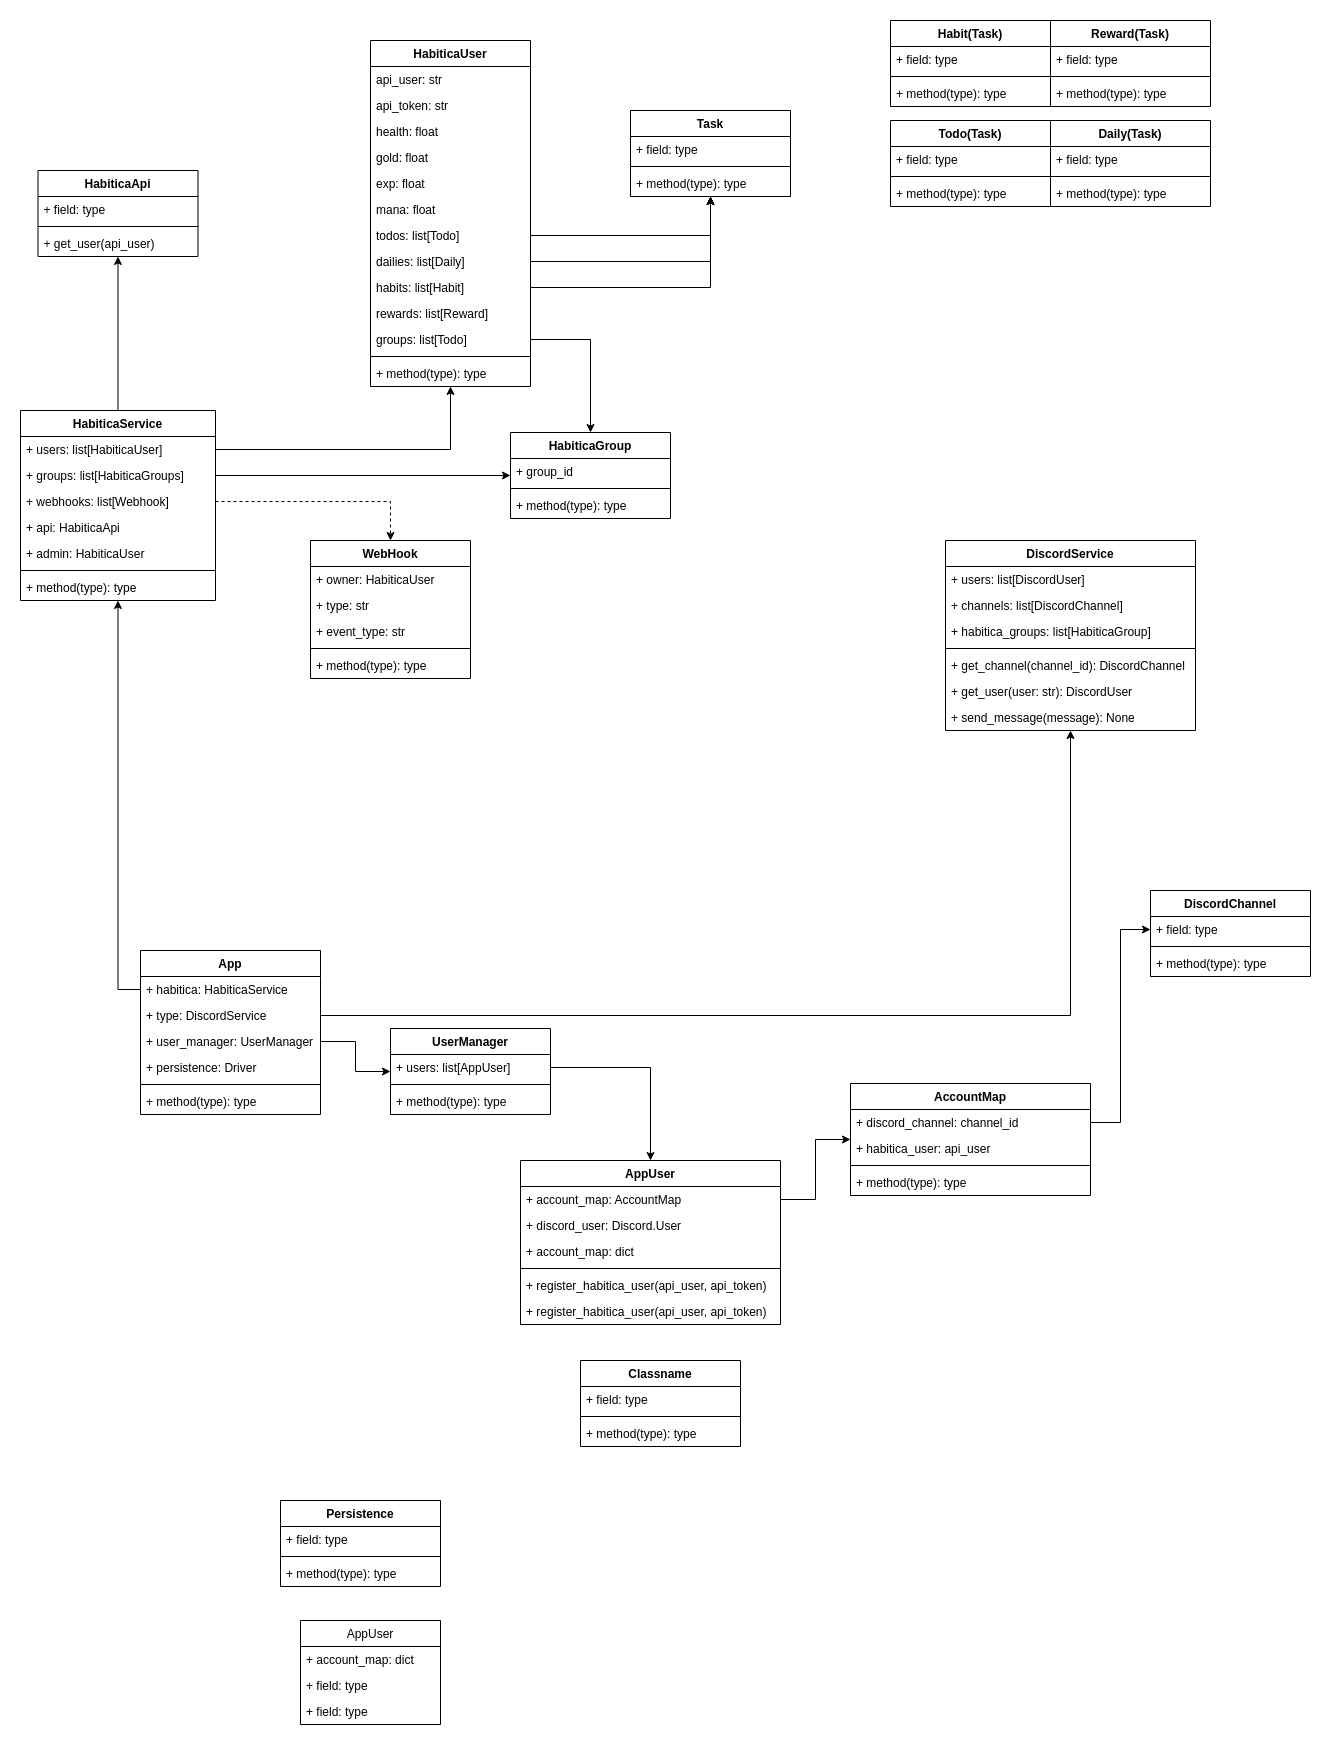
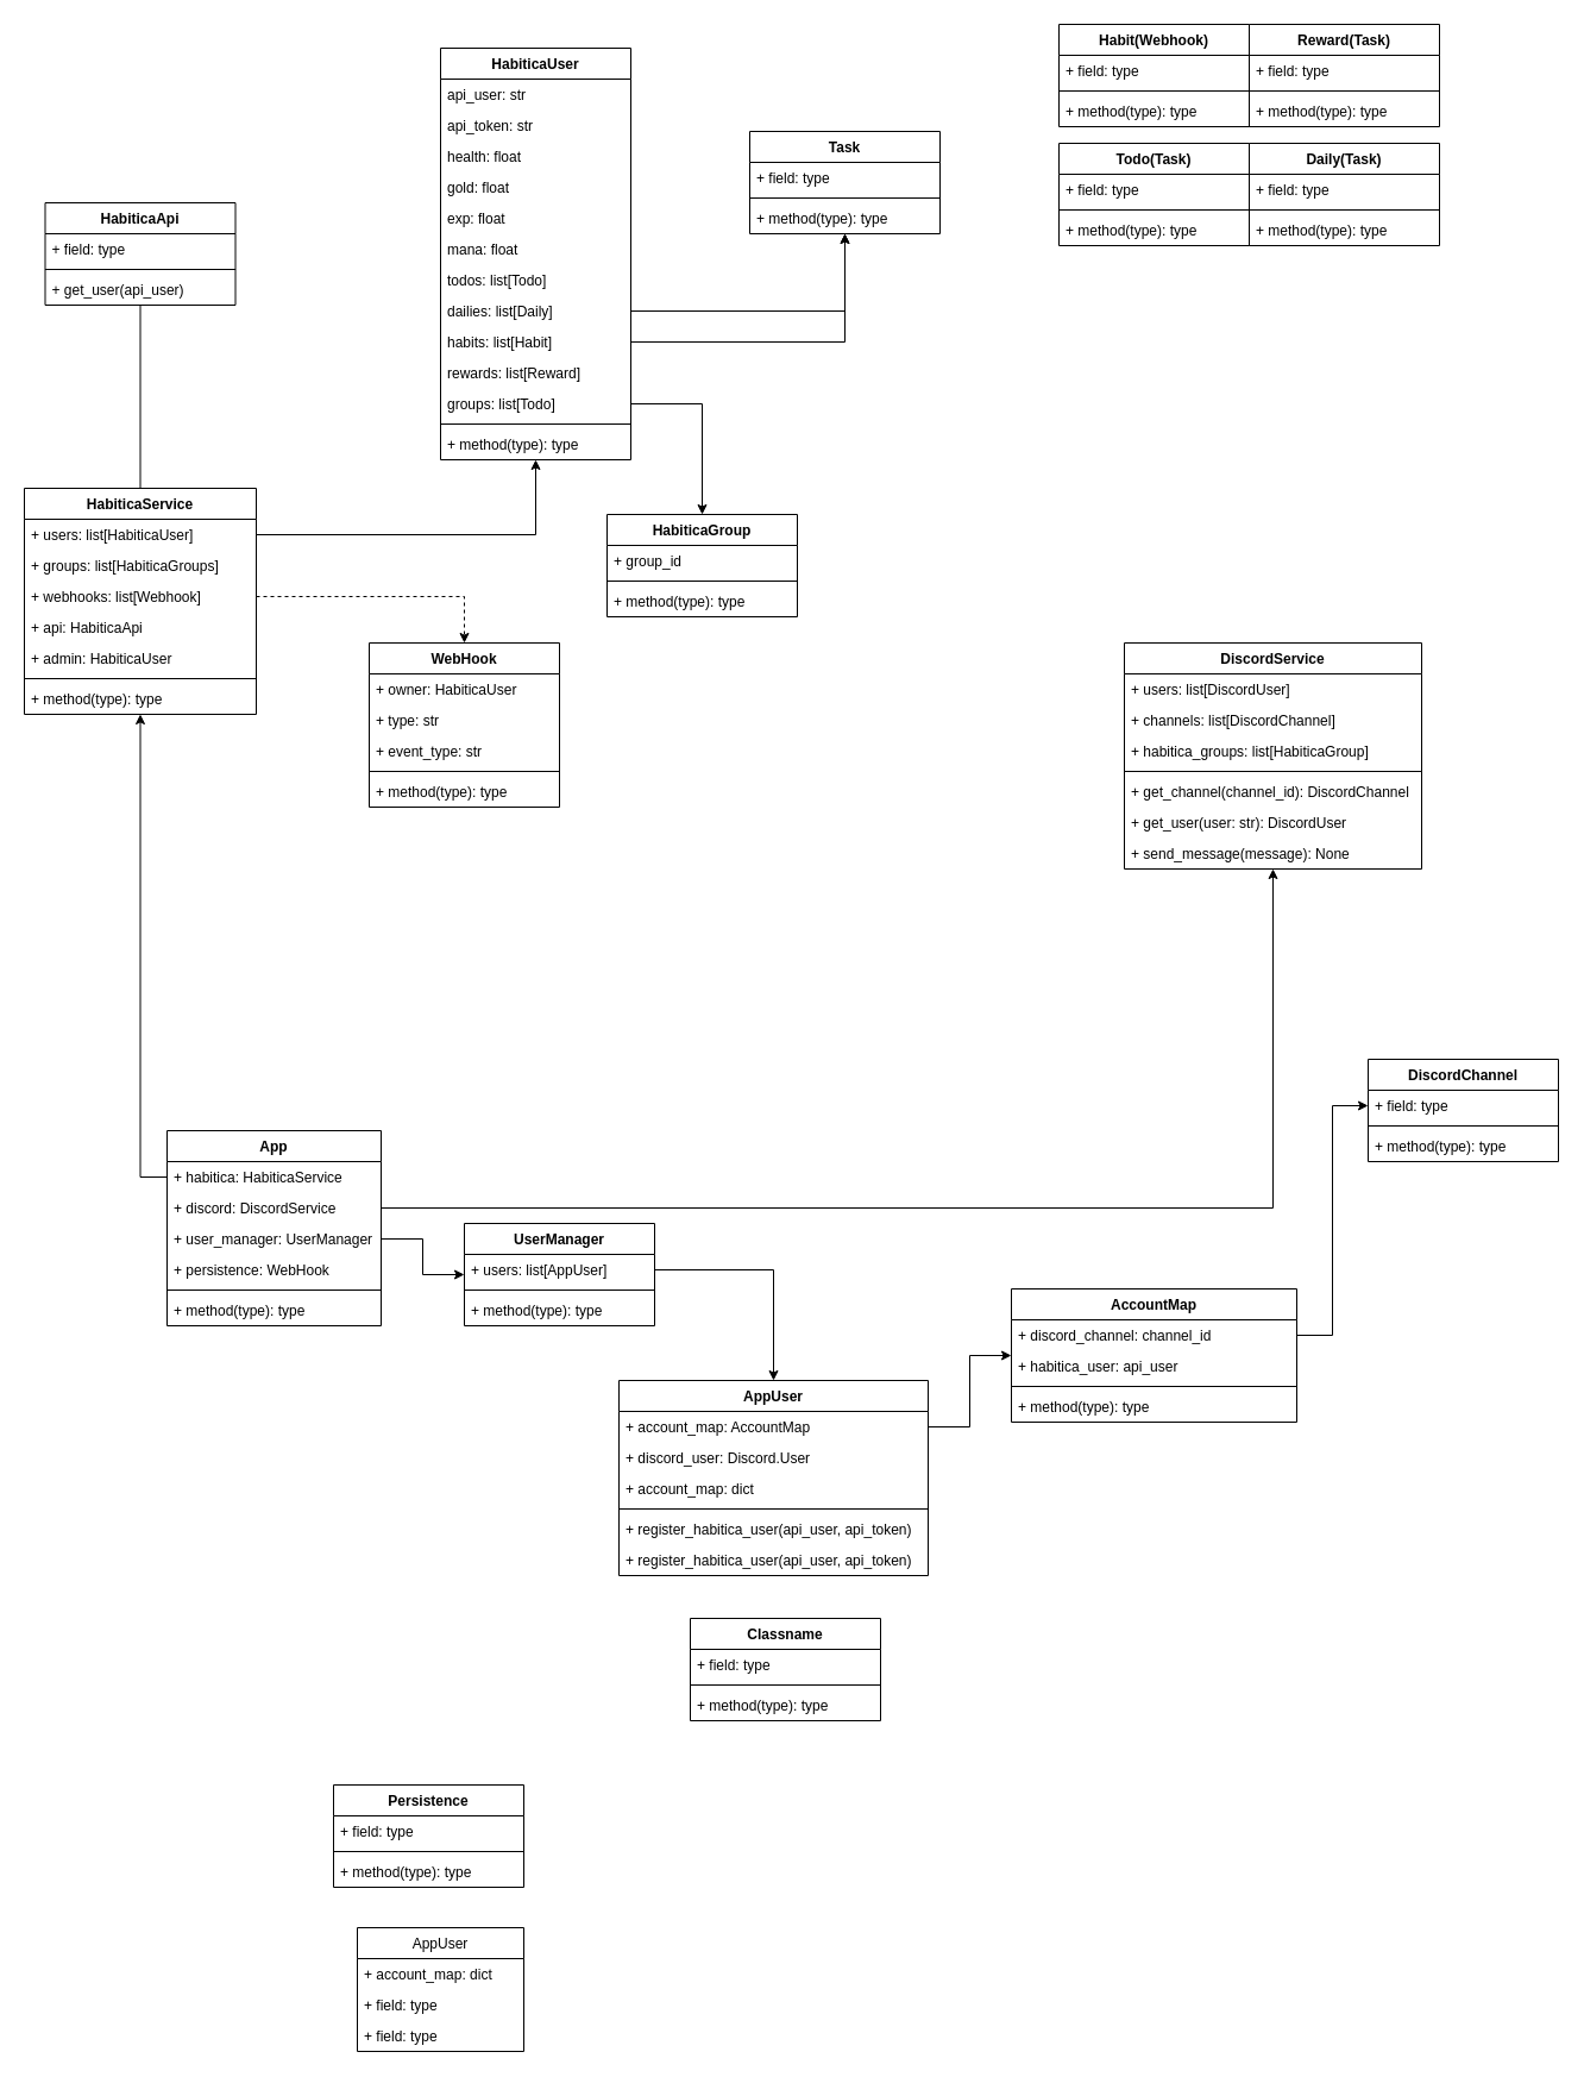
- <mxCell id="115" value="Habit(Task)" style="swimlane;fontStyle=1;align=center;verticalAlign=top;childLayout=stackLayout;horizontal=1;startSize=26;horizontalStack=0;resizeParent=1;resizeParentMax=0;resizeLast=0;collapsible=1;marginBottom=0;" vertex="1" parent="1"><mxGeometry x="890" y="20" width="160" height="86" as="geometry" /></mxCell>
+ <mxCell id="115" value="Habit(Webhook)" style="swimlane;fontStyle=1;align=center;verticalAlign=top;childLayout=stackLayout;horizontal=1;startSize=26;horizontalStack=0;resizeParent=1;resizeParentMax=0;resizeLast=0;collapsible=1;marginBottom=0;" vertex="1" parent="1"><mxGeometry x="890" y="20" width="160" height="86" as="geometry" /></mxCell>
- <mxCell id="99" style="edgeStyle=orthogonalEdgeStyle;rounded=0;orthogonalLoop=1;jettySize=auto;html=1;" edge="1" parent="1" source="48" target="76"><mxGeometry relative="1" as="geometry" /></mxCell>
- <mxCell id="32" style="edgeStyle=orthogonalEdgeStyle;rounded=0;orthogonalLoop=1;jettySize=auto;html=1;" edge="1" parent="1" source="33" target="95"><mxGeometry relative="1" as="geometry" /></mxCell>
+ <mxCell id="32" style="edgeStyle=orthogonalEdgeStyle;rounded=0;orthogonalLoop=1;jettySize=auto;html=1;endArrow=none;" edge="1" parent="1" source="33" target="95"><mxGeometry relative="1" as="geometry" /></mxCell>
- <mxCell id="85" style="edgeStyle=orthogonalEdgeStyle;rounded=0;orthogonalLoop=1;jettySize=auto;html=1;" edge="1" parent="1" source="35" target="55"><mxGeometry relative="1" as="geometry" /></mxCell>
- <mxCell id="61" value="+ type: DiscordService" style="text;strokeColor=none;fillColor=none;align=left;verticalAlign=top;spacingLeft=4;spacingRight=4;overflow=hidden;rotatable=0;points=[[0,0.5],[1,0.5]];portConstraint=eastwest;" vertex="1" parent="59"><mxGeometry y="52" width="180" height="26" as="geometry" /></mxCell>
+ <mxCell id="61" value="+ discord: DiscordService" style="text;strokeColor=none;fillColor=none;align=left;verticalAlign=top;spacingLeft=4;spacingRight=4;overflow=hidden;rotatable=0;points=[[0,0.5],[1,0.5]];portConstraint=eastwest;" vertex="1" parent="59"><mxGeometry y="52" width="180" height="26" as="geometry" /></mxCell>
- <mxCell id="63" value="+ persistence: Driver" style="text;strokeColor=none;fillColor=none;align=left;verticalAlign=top;spacingLeft=4;spacingRight=4;overflow=hidden;rotatable=0;points=[[0,0.5],[1,0.5]];portConstraint=eastwest;" vertex="1" parent="59"><mxGeometry y="104" width="180" height="26" as="geometry" /></mxCell>
+ <mxCell id="63" value="+ persistence: WebHook" style="text;strokeColor=none;fillColor=none;align=left;verticalAlign=top;spacingLeft=4;spacingRight=4;overflow=hidden;rotatable=0;points=[[0,0.5],[1,0.5]];portConstraint=eastwest;" vertex="1" parent="59"><mxGeometry y="104" width="180" height="26" as="geometry" /></mxCell>
